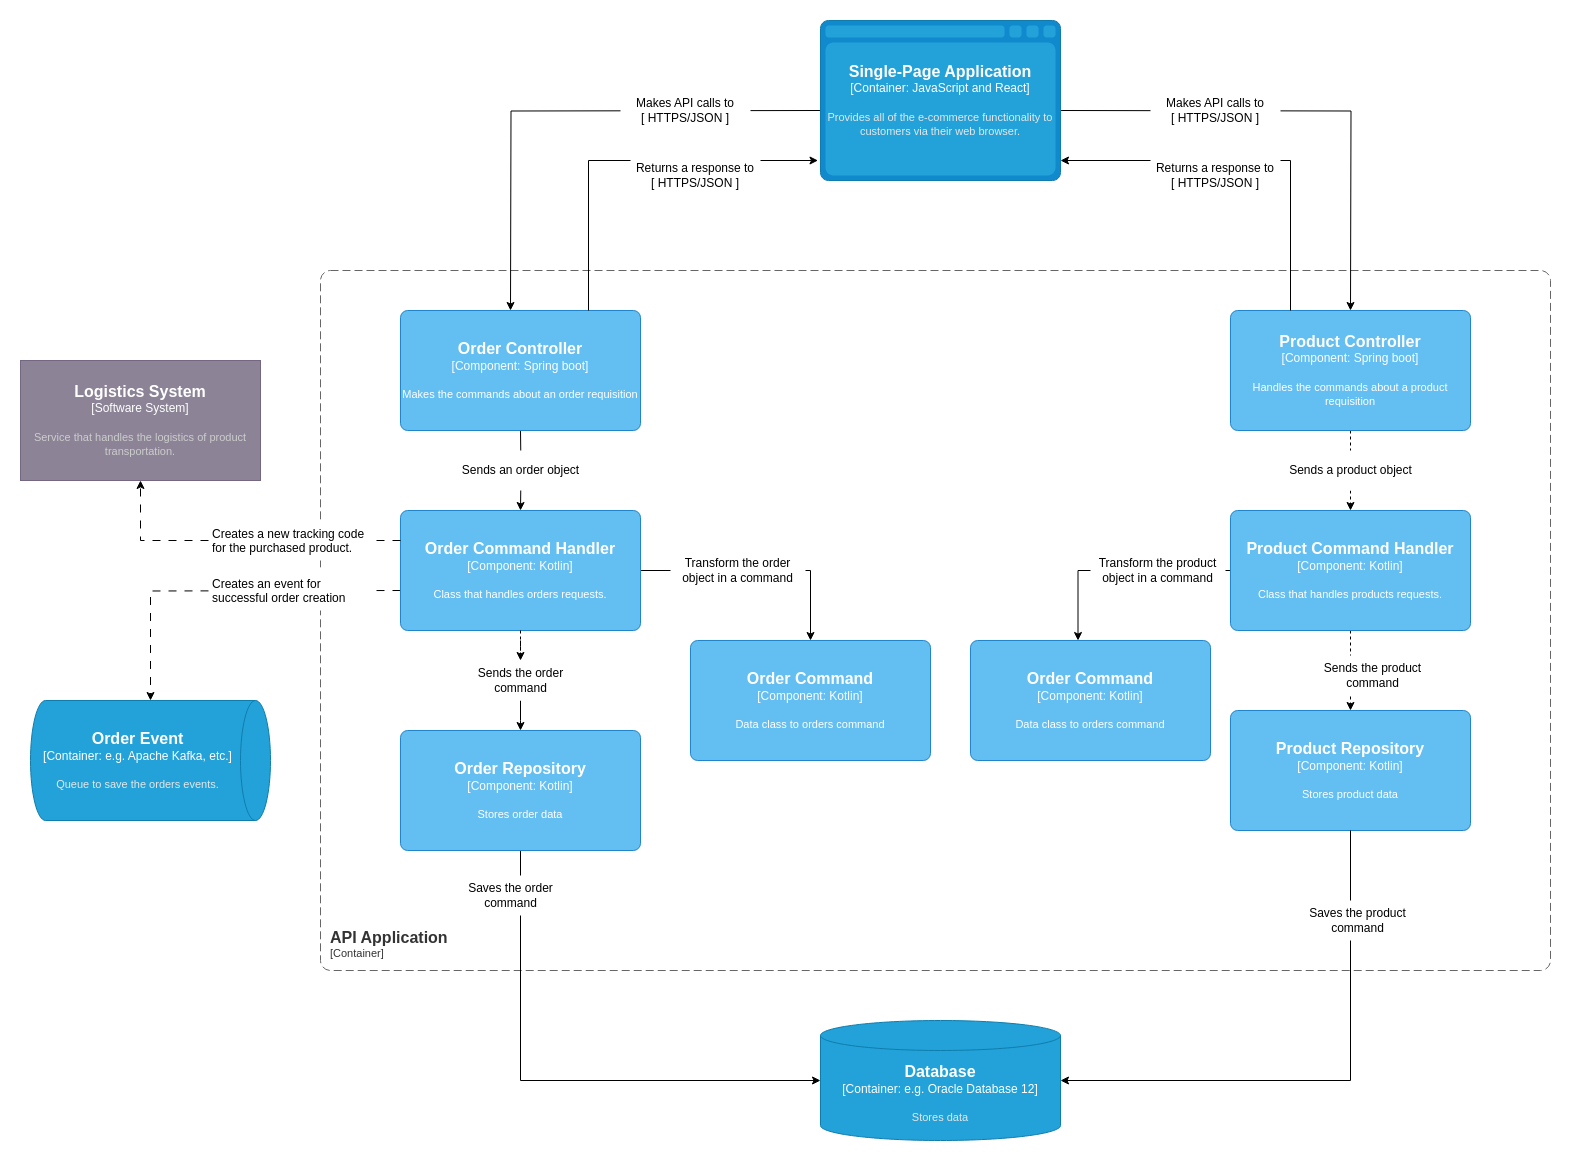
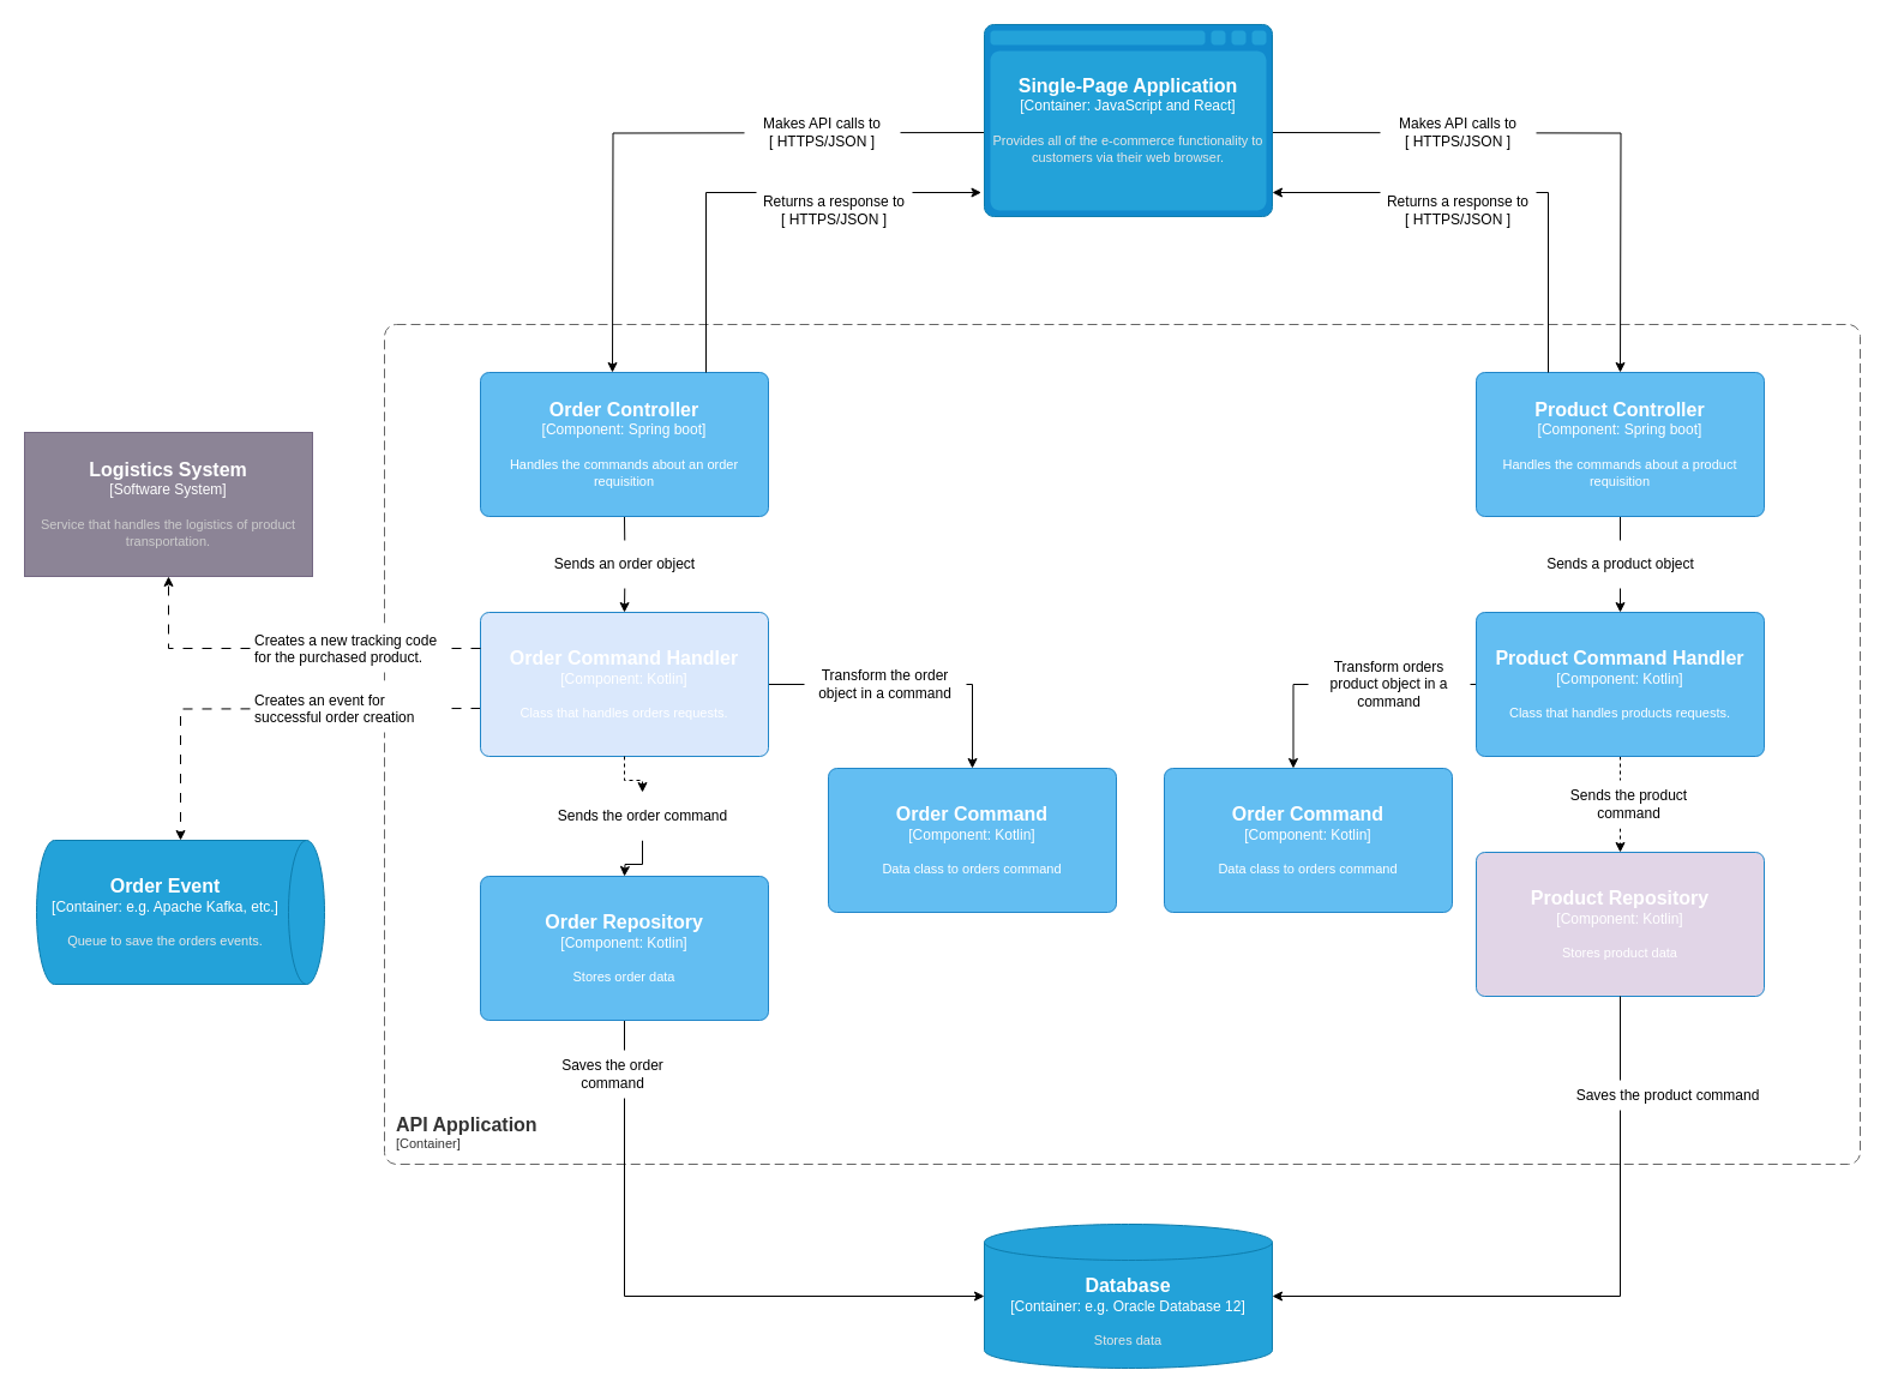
- <mxCell id="21" value="&lt;font style=&quot;font-size: 16px&quot;&gt;&lt;b&gt;Order Controller&lt;/b&gt;&lt;/font&gt;&lt;div&gt;[Component: Spring boot]&lt;/div&gt;&lt;br&gt;&lt;div&gt;&lt;font style=&quot;font-size: 11px&quot;&gt;Makes the commands about an order requisition&lt;/font&gt;&lt;/div&gt;" style="rounded=1;whiteSpace=wrap;html=1;labelBackgroundColor=none;fillColor=#63BEF2;fontColor=#ffffff;align=center;arcSize=6;strokeColor=#2086C9;metaEdit=1;resizable=0;points=[[0.25,0,0],[0.5,0,0],[0.75,0,0],[1,0.25,0],[1,0.5,0],[1,0.75,0],[0.75,1,0],[0.5,1,0],[0.25,1,0],[0,0.75,0],[0,0.5,0],[0,0.25,0]];" vertex="1" parent="1"><mxGeometry x="400" y="310" width="240" height="120" as="geometry" /></mxCell>
+ <mxCell id="21" value="&lt;font style=&quot;font-size: 16px&quot;&gt;&lt;b&gt;Order Controller&lt;/b&gt;&lt;/font&gt;&lt;div&gt;[Component: Spring boot]&lt;/div&gt;&lt;br&gt;&lt;div&gt;&lt;font style=&quot;font-size: 11px&quot;&gt;Handles the commands about an order requisition&lt;/font&gt;&lt;/div&gt;" style="rounded=1;whiteSpace=wrap;html=1;labelBackgroundColor=none;fillColor=#63BEF2;fontColor=#ffffff;align=center;arcSize=6;strokeColor=#2086C9;metaEdit=1;resizable=0;points=[[0.25,0,0],[0.5,0,0],[0.75,0,0],[1,0.25,0],[1,0.5,0],[1,0.75,0],[0.75,1,0],[0.5,1,0],[0.25,1,0],[0,0.75,0],[0,0.5,0],[0,0.25,0]];" vertex="1" parent="1"><mxGeometry x="400" y="310" width="240" height="120" as="geometry" /></mxCell>
- <mxCell id="30" style="edgeStyle=orthogonalEdgeStyle;rounded=0;orthogonalLoop=1;jettySize=auto;html=1;dashed=1;" edge="1" parent="1" source="31" target="34"><mxGeometry relative="1" as="geometry" /></mxCell>
+ <mxCell id="30" style="edgeStyle=orthogonalEdgeStyle;rounded=0;orthogonalLoop=1;jettySize=auto;html=1;" edge="1" parent="1" source="31" target="34"><mxGeometry relative="1" as="geometry" /></mxCell>
- <mxCell id="13" value="&lt;font style=&quot;font-size: 16px&quot;&gt;&lt;b&gt;Order Command Handler&lt;/b&gt;&lt;/font&gt;&lt;div&gt;[Component: Kotlin]&lt;/div&gt;&lt;br&gt;&lt;div&gt;&lt;font style=&quot;font-size: 11px&quot;&gt;Class that handles orders requests.&lt;/font&gt;&lt;/div&gt;" style="rounded=1;whiteSpace=wrap;html=1;labelBackgroundColor=none;fillColor=#63BEF2;fontColor=#ffffff;align=center;arcSize=6;strokeColor=#2086C9;metaEdit=1;resizable=0;points=[[0.25,0,0],[0.5,0,0],[0.75,0,0],[1,0.25,0],[1,0.5,0],[1,0.75,0],[0.75,1,0],[0.5,1,0],[0.25,1,0],[0,0.75,0],[0,0.5,0],[0,0.25,0]];" parent="1" vertex="1"><mxGeometry x="400" y="510" width="240" height="120" as="geometry" /></mxCell>
+ <mxCell id="13" value="&lt;font style=&quot;font-size: 16px&quot;&gt;&lt;b&gt;Order Command Handler&lt;/b&gt;&lt;/font&gt;&lt;div&gt;[Component: Kotlin]&lt;/div&gt;&lt;br&gt;&lt;div&gt;&lt;font style=&quot;font-size: 11px&quot;&gt;Class that handles orders requests.&lt;/font&gt;&lt;/div&gt;" style="rounded=1;whiteSpace=wrap;html=1;labelBackgroundColor=none;fillColor=#dae8fc;fontColor=#ffffff;align=center;arcSize=6;strokeColor=#2086C9;metaEdit=1;resizable=0;points=[[0.25,0,0],[0.5,0,0],[0.75,0,0],[1,0.25,0],[1,0.5,0],[1,0.75,0],[0.75,1,0],[0.5,1,0],[0.25,1,0],[0,0.75,0],[0,0.5,0],[0,0.25,0]];" parent="1" vertex="1"><mxGeometry x="400" y="510" width="240" height="120" as="geometry" /></mxCell>
- <mxCell id="42" value="&lt;div&gt;Transform the product object in a command&lt;/div&gt;" style="text;html=1;align=center;verticalAlign=middle;whiteSpace=wrap;rounded=0;fillColor=default;" vertex="1" parent="1"><mxGeometry x="1090" y="550" width="135" height="40" as="geometry" /></mxCell>
+ <mxCell id="42" value="&lt;div&gt;Transform orders product object in a command&lt;/div&gt;" style="text;html=1;align=center;verticalAlign=middle;whiteSpace=wrap;rounded=0;fillColor=default;" vertex="1" parent="1"><mxGeometry x="1090" y="550" width="135" height="40" as="geometry" /></mxCell>
- <mxCell id="43" value="&lt;div&gt;Sends the product command&lt;/div&gt;" style="text;html=1;align=center;verticalAlign=middle;whiteSpace=wrap;rounded=0;fillColor=default;" vertex="1" parent="1"><mxGeometry x="1305" y="655" width="135" height="40" as="geometry" /></mxCell>
+ <mxCell id="43" value="&lt;div&gt;Sends the product command&lt;/div&gt;" style="text;html=1;align=center;verticalAlign=middle;whiteSpace=wrap;rounded=0;fillColor=default;" vertex="1" parent="1"><mxGeometry x="1290" y="650" width="135" height="40" as="geometry" /></mxCell>
- <mxCell id="29" value="&lt;div&gt;Sends the order command&lt;/div&gt;" style="text;html=1;align=center;verticalAlign=middle;whiteSpace=wrap;rounded=0;fillColor=default;" vertex="1" parent="1"><mxGeometry x="452.5" y="660" width="135" height="40" as="geometry" /></mxCell>
+ <mxCell id="29" value="&lt;div&gt;Sends the order command&lt;/div&gt;" style="text;html=1;align=center;verticalAlign=middle;whiteSpace=wrap;rounded=0;fillColor=default;" vertex="1" parent="1"><mxGeometry x="452.5" y="660" width="165" height="40" as="geometry" /></mxCell>
- <mxCell id="38" value="&lt;font style=&quot;font-size: 16px&quot;&gt;&lt;b&gt;Product Repository&lt;/b&gt;&lt;/font&gt;&lt;div&gt;[Component: Kotlin]&lt;/div&gt;&lt;br&gt;&lt;div&gt;&lt;font style=&quot;font-size: 11px&quot;&gt;Stores product data&lt;/font&gt;&lt;/div&gt;" style="rounded=1;whiteSpace=wrap;html=1;labelBackgroundColor=none;fillColor=#63BEF2;fontColor=#ffffff;align=center;arcSize=6;strokeColor=#2086C9;metaEdit=1;resizable=0;points=[[0.25,0,0],[0.5,0,0],[0.75,0,0],[1,0.25,0],[1,0.5,0],[1,0.75,0],[0.75,1,0],[0.5,1,0],[0.25,1,0],[0,0.75,0],[0,0.5,0],[0,0.25,0]];" vertex="1" parent="1"><mxGeometry x="1230" y="710" width="240" height="120" as="geometry" /></mxCell>
+ <mxCell id="38" value="&lt;font style=&quot;font-size: 16px&quot;&gt;&lt;b&gt;Product Repository&lt;/b&gt;&lt;/font&gt;&lt;div&gt;[Component: Kotlin]&lt;/div&gt;&lt;br&gt;&lt;div&gt;&lt;font style=&quot;font-size: 11px&quot;&gt;Stores product data&lt;/font&gt;&lt;/div&gt;" style="rounded=1;whiteSpace=wrap;html=1;labelBackgroundColor=none;fillColor=#e1d5e7;fontColor=#ffffff;align=center;arcSize=6;strokeColor=#2086C9;metaEdit=1;resizable=0;points=[[0.25,0,0],[0.5,0,0],[0.75,0,0],[1,0.25,0],[1,0.5,0],[1,0.75,0],[0.75,1,0],[0.5,1,0],[0.25,1,0],[0,0.75,0],[0,0.5,0],[0,0.25,0]];" vertex="1" parent="1"><mxGeometry x="1230" y="710" width="240" height="120" as="geometry" /></mxCell>
- <mxCell id="40" value="Saves the product command" style="text;html=1;align=center;verticalAlign=middle;whiteSpace=wrap;rounded=0;fillColor=default;" vertex="1" parent="1"><mxGeometry x="1290" y="900" width="135" height="40" as="geometry" /></mxCell>
+ <mxCell id="40" value="Saves the product command" style="text;html=1;align=center;verticalAlign=middle;whiteSpace=wrap;rounded=0;fillColor=default;" vertex="1" parent="1"><mxGeometry x="1290" y="900" width="200" height="25" as="geometry" /></mxCell>
